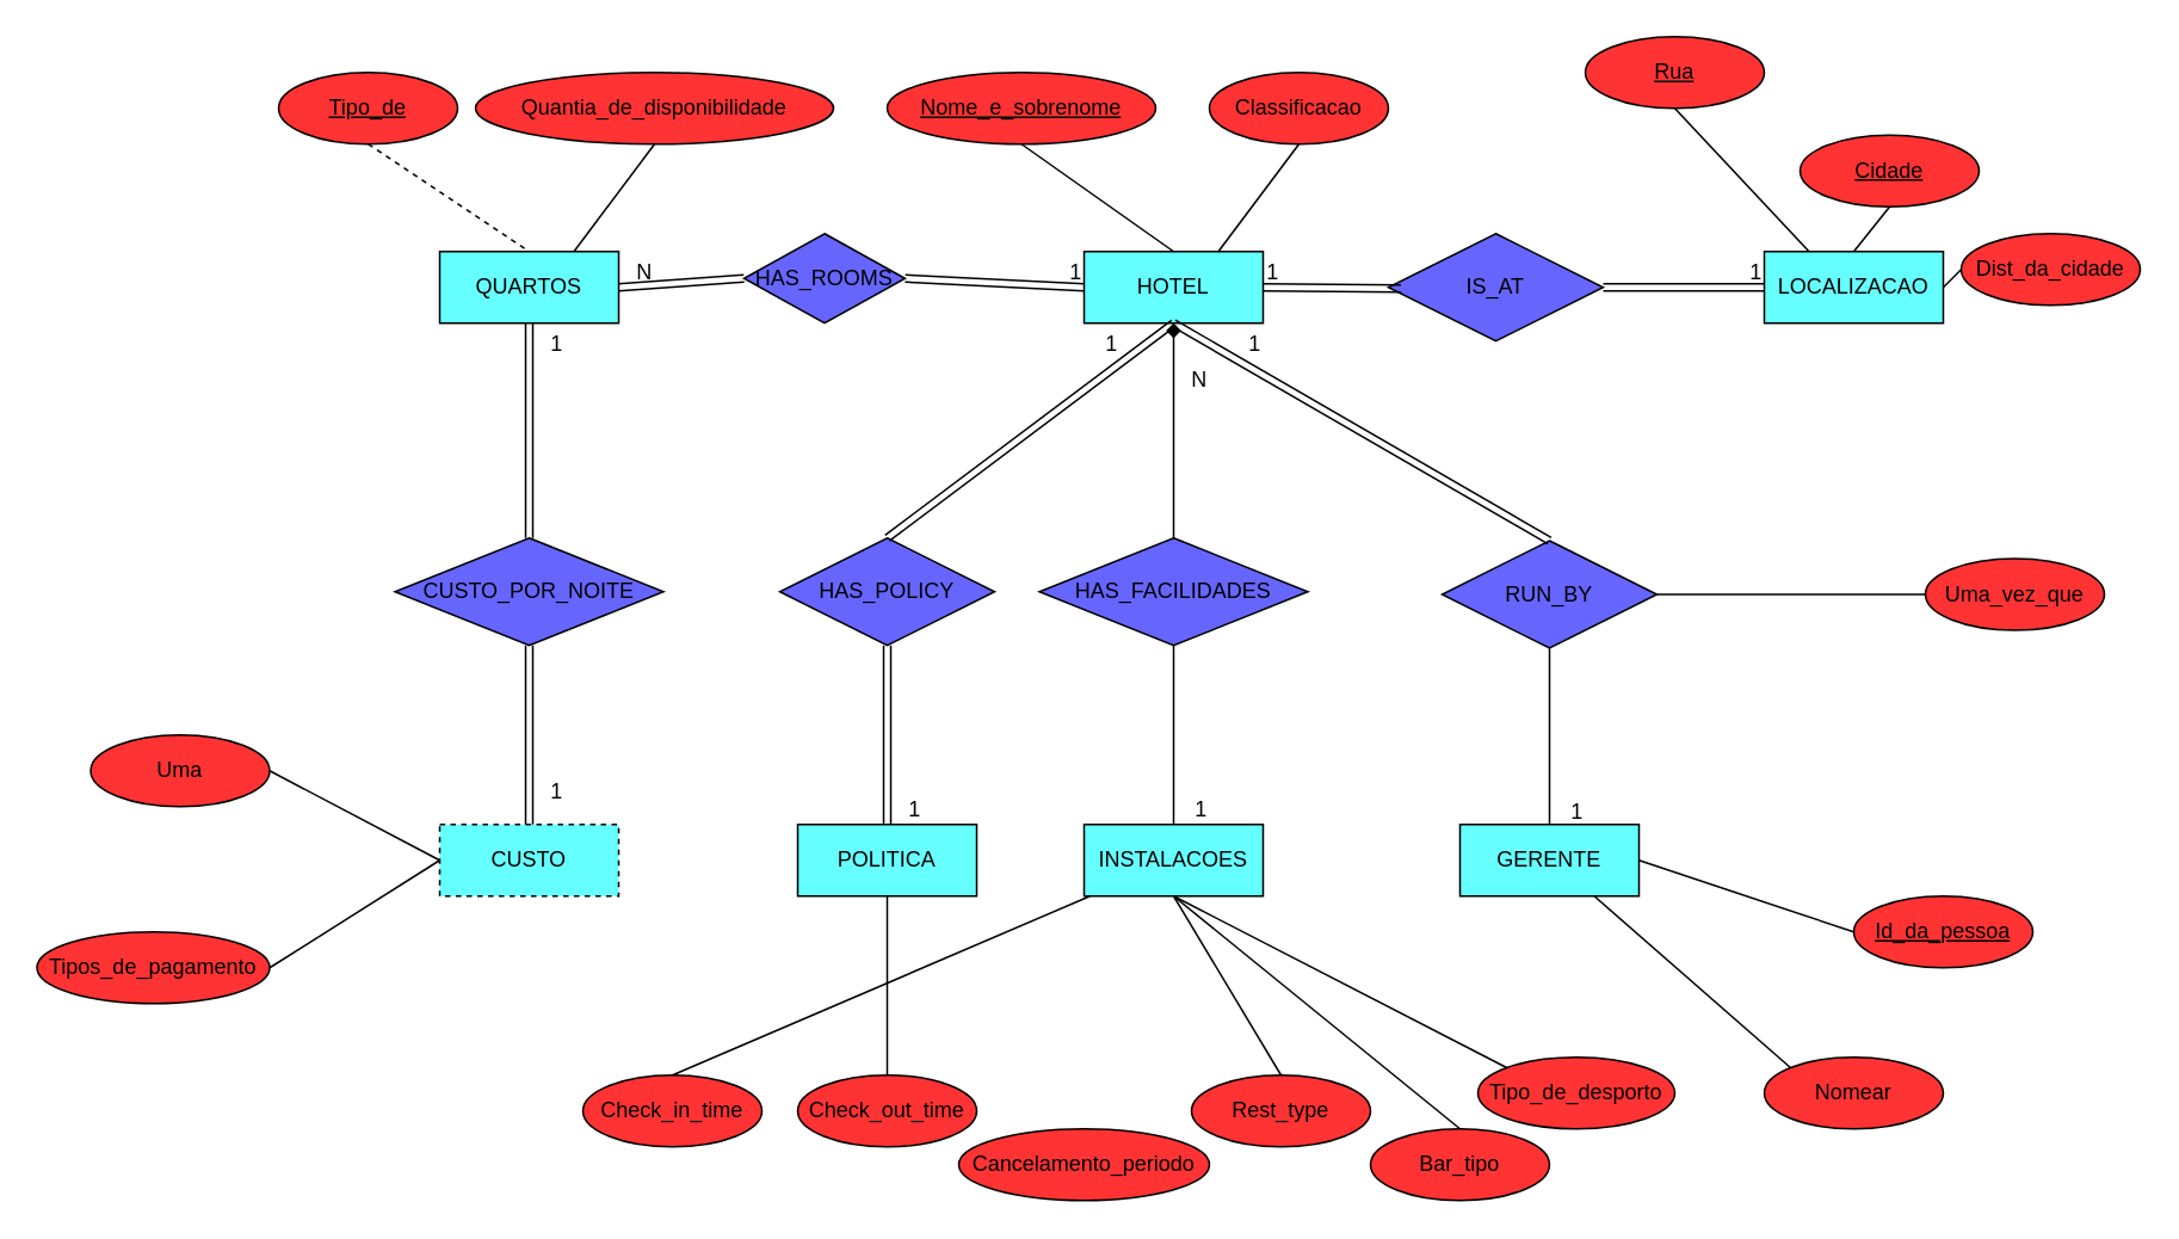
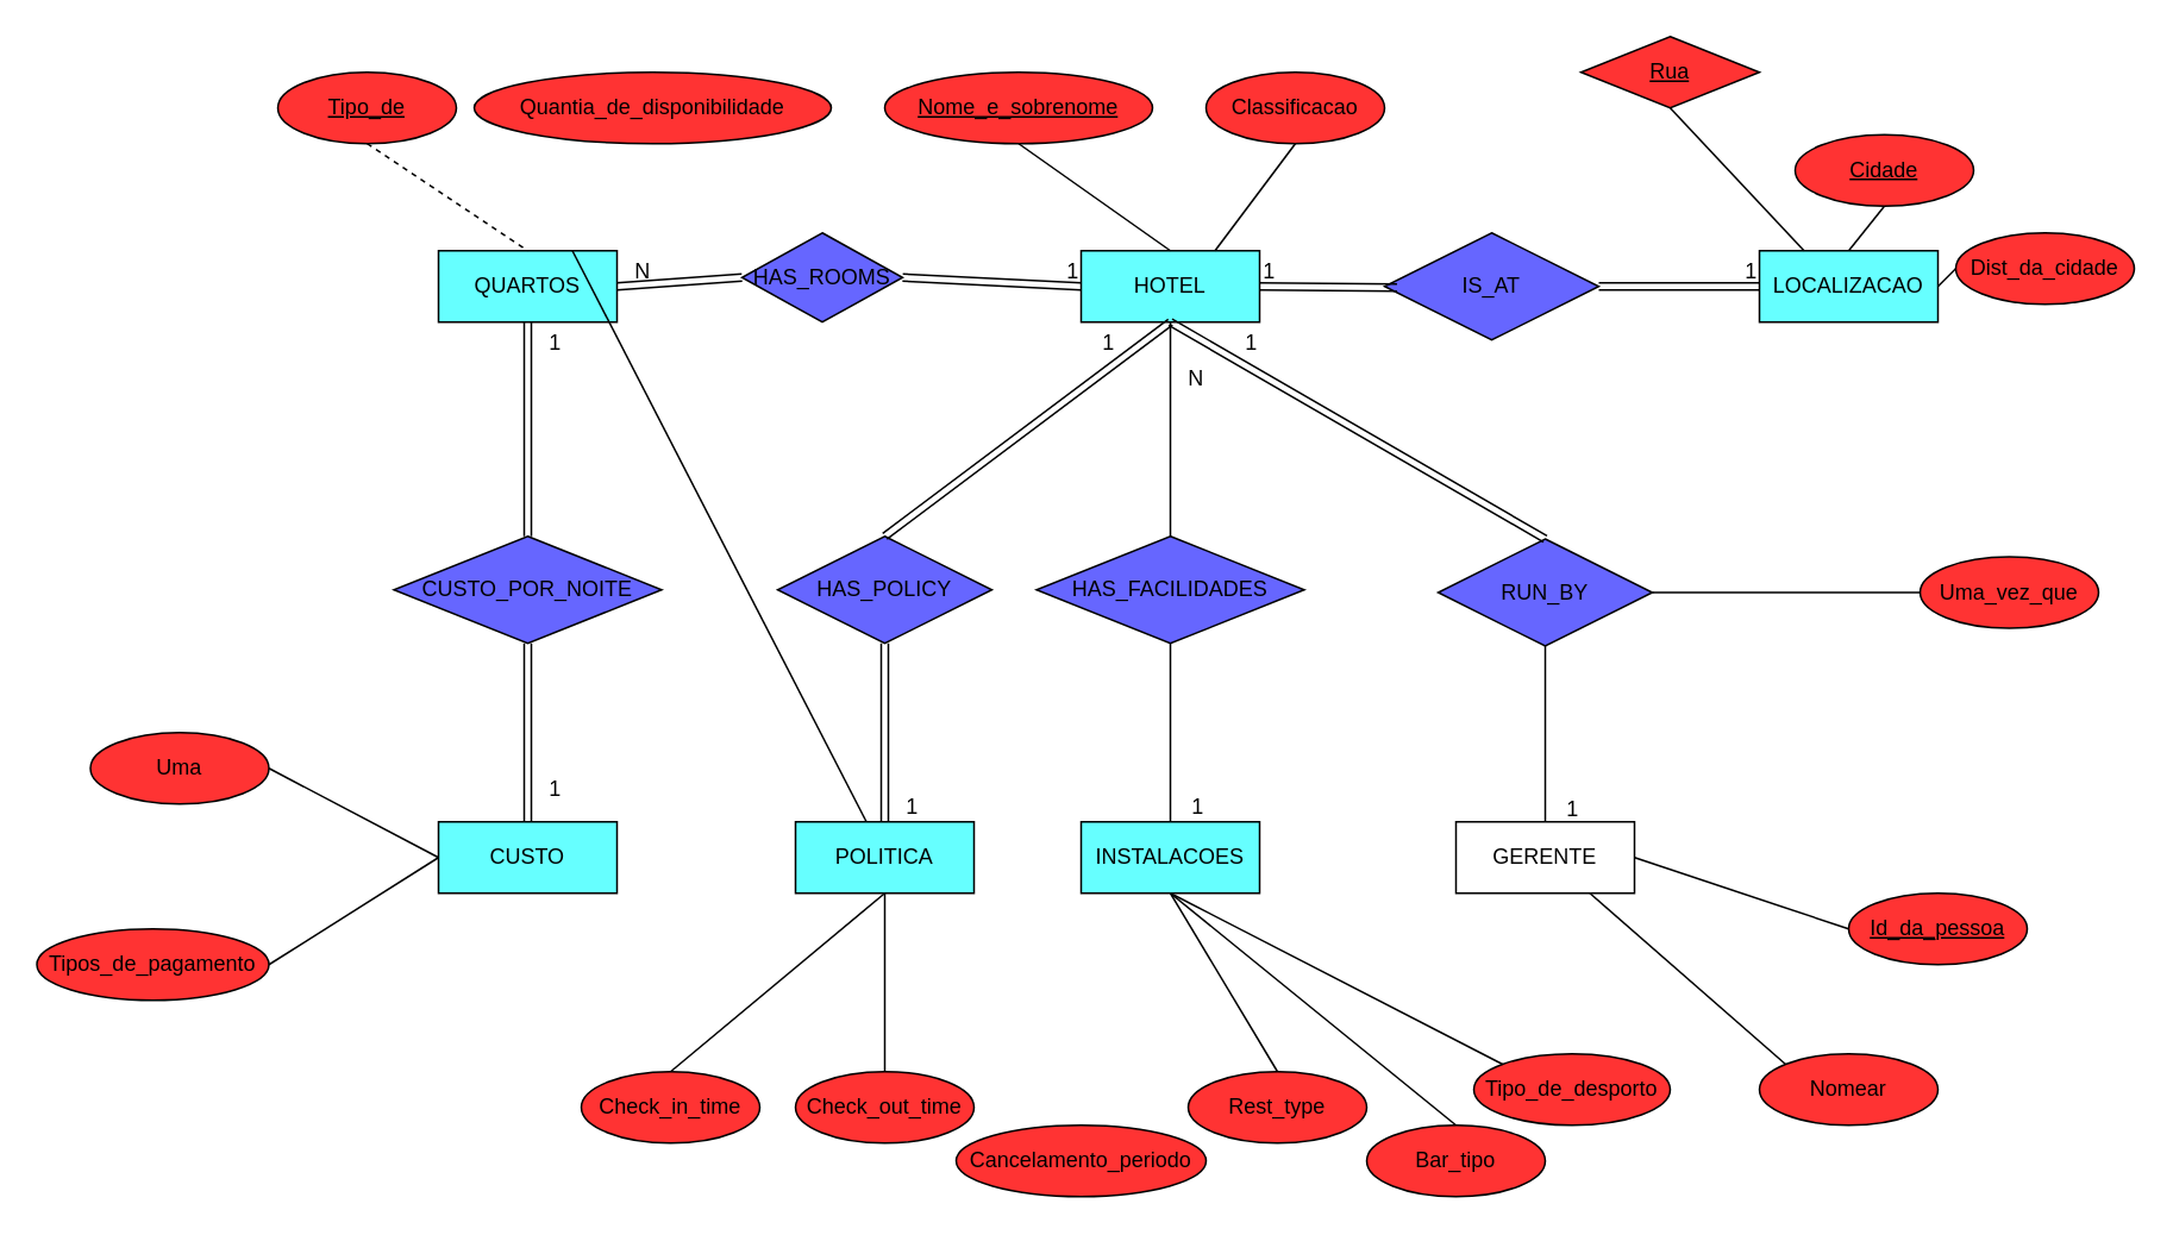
- <mxCell id="19" value="Rua" style="ellipse;whiteSpace=wrap;html=1;align=center;fontStyle=4;fillColor=#FF3333;" parent="1" vertex="1"><mxGeometry x="885" y="20" width="100" height="40" as="geometry" /></mxCell>
+ <mxCell id="19" value="Rua" style="rhombus;whiteSpace=wrap;html=1;align=center;fontStyle=4;fillColor=#FF3333;" parent="1" vertex="1"><mxGeometry x="885" y="20" width="100" height="40" as="geometry" /></mxCell>
- <mxCell id="40" value="" style="endArrow=none;html=1;rounded=0;entryX=0.5;entryY=1;entryDx=0;entryDy=0;exitX=0.75;exitY=0;exitDx=0;exitDy=0;" parent="1" source="4" target="16" edge="1"><mxGeometry relative="1" as="geometry"><mxPoint x="645" y="370" as="sourcePoint" /><mxPoint x="805" y="370" as="targetPoint" /></mxGeometry></mxCell>
+ <mxCell id="40" value="" style="endArrow=none;html=1;rounded=0;exitX=0.75;exitY=0;exitDx=0;exitDy=0;" parent="1" source="4" target="6" edge="1"><mxGeometry relative="1" as="geometry"><mxPoint x="645" y="370" as="sourcePoint" /><mxPoint x="805" y="370" as="targetPoint" /></mxGeometry></mxCell>
- <mxCell id="60" value="" style="endArrow=diamond;html=1;rounded=0;entryX=0.5;entryY=1;entryDx=0;entryDy=0;exitX=0.5;exitY=0;exitDx=0;exitDy=0;" parent="1" source="13" target="2" edge="1"><mxGeometry relative="1" as="geometry"><mxPoint x="665" y="300" as="sourcePoint" /><mxPoint x="805" y="370" as="targetPoint" /></mxGeometry></mxCell>
+ <mxCell id="60" value="" style="endArrow=none;html=1;rounded=0;entryX=0.5;entryY=1;entryDx=0;entryDy=0;exitX=0.5;exitY=0;exitDx=0;exitDy=0;" parent="1" source="13" target="2" edge="1"><mxGeometry relative="1" as="geometry"><mxPoint x="665" y="300" as="sourcePoint" /><mxPoint x="805" y="370" as="targetPoint" /></mxGeometry></mxCell>
- <mxCell id="5" value="CUSTO" style="whiteSpace=wrap;html=1;align=center;fillColor=#66FFFF;dashed=1;" parent="1" vertex="1"><mxGeometry x="245" y="460" width="100" height="40" as="geometry" /></mxCell>
+ <mxCell id="5" value="CUSTO" style="whiteSpace=wrap;html=1;align=center;fillColor=#66FFFF;" parent="1" vertex="1"><mxGeometry x="245" y="460" width="100" height="40" as="geometry" /></mxCell>
- <mxCell id="8" value="GERENTE" style="whiteSpace=wrap;html=1;align=center;fillColor=#66FFFF;" parent="1" vertex="1"><mxGeometry x="815" y="460" width="100" height="40" as="geometry" /></mxCell>
+ <mxCell id="8" value="GERENTE" style="whiteSpace=wrap;html=1;align=center;fillColor=#ffffff;" parent="1" vertex="1"><mxGeometry x="815" y="460" width="100" height="40" as="geometry" /></mxCell>
- <mxCell id="48" value="" style="endArrow=none;html=1;rounded=0;exitX=0.5;exitY=0;exitDx=0;exitDy=0;" parent="1" source="30" target="7" edge="1"><mxGeometry relative="1" as="geometry"><mxPoint x="265" y="500" as="sourcePoint" /><mxPoint x="180" y="443" as="targetPoint" /></mxGeometry></mxCell>
+ <mxCell id="48" value="" style="endArrow=none;html=1;rounded=0;entryX=0.5;entryY=1;entryDx=0;entryDy=0;exitX=0.5;exitY=0;exitDx=0;exitDy=0;" parent="1" source="30" target="6" edge="1"><mxGeometry relative="1" as="geometry"><mxPoint x="265" y="500" as="sourcePoint" /><mxPoint x="180" y="443" as="targetPoint" /></mxGeometry></mxCell>
